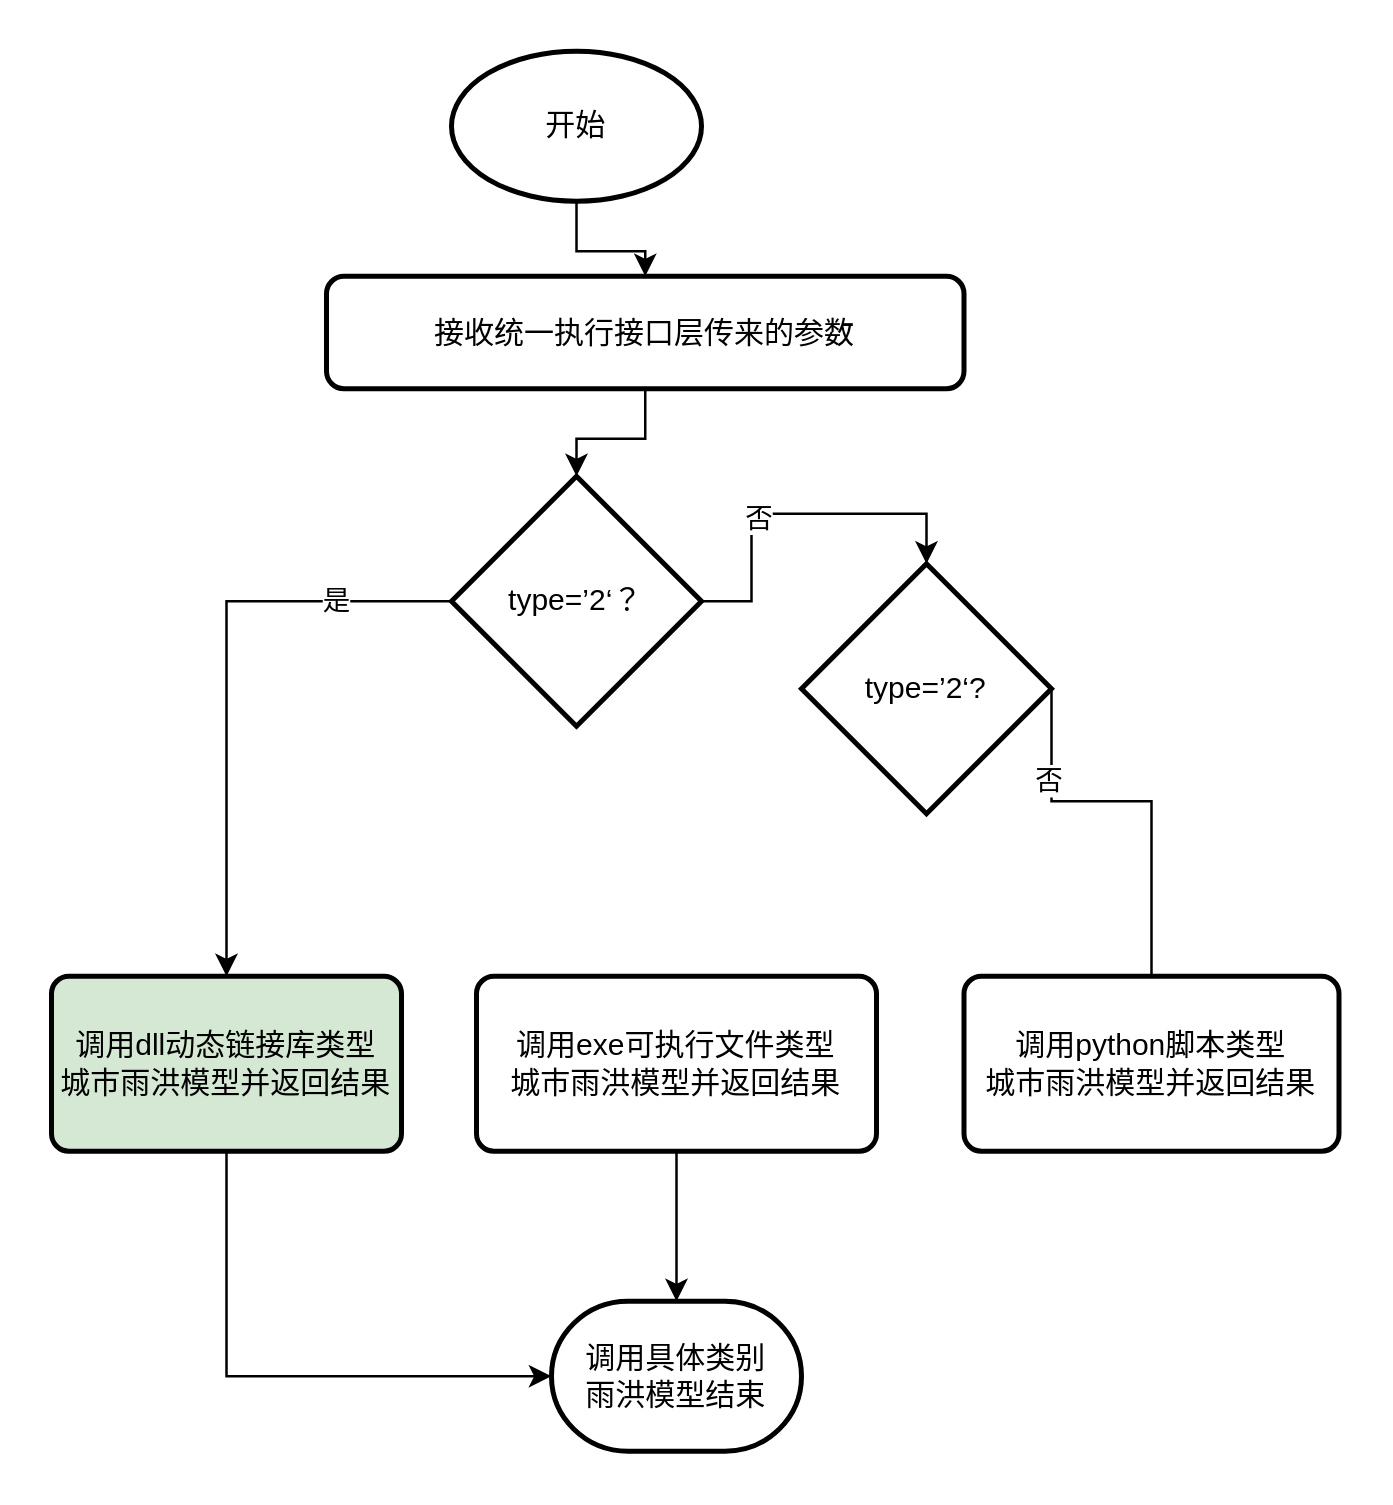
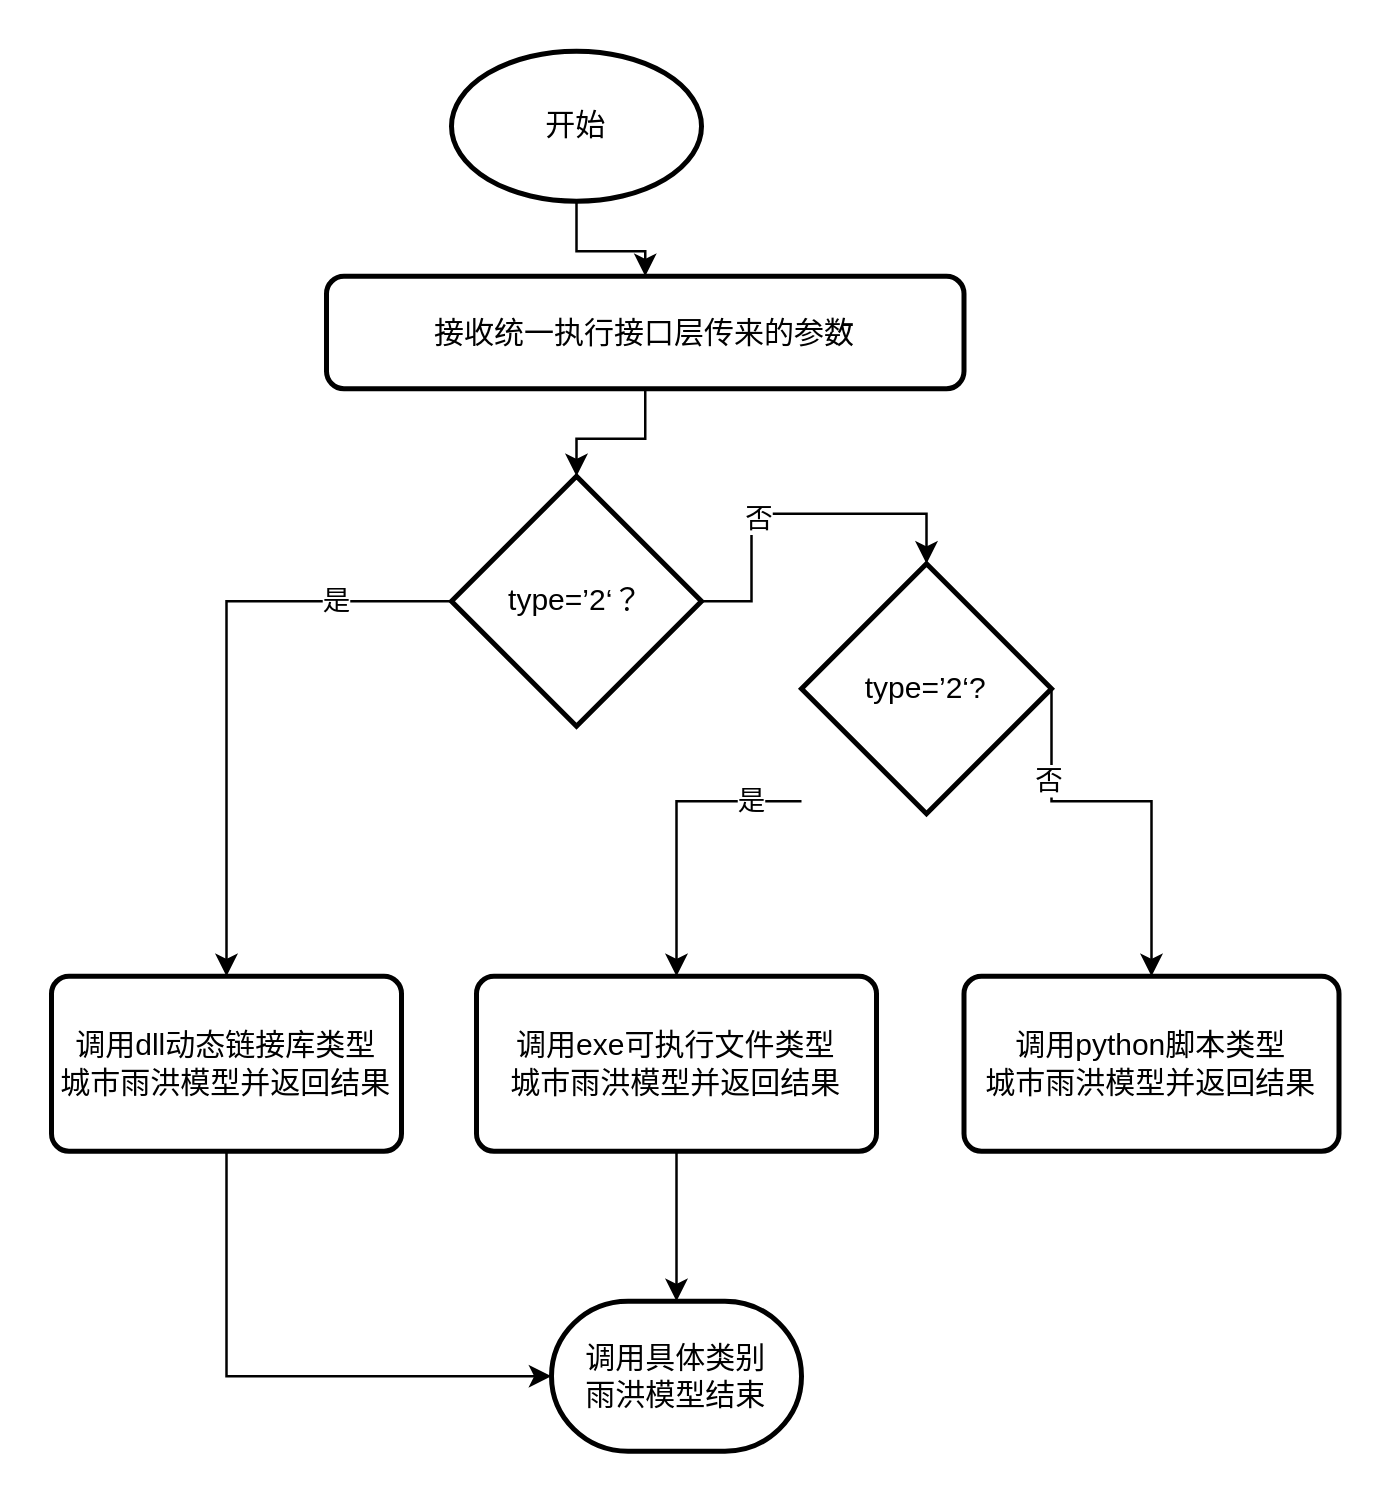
+ <mxCell id="13" style="edgeStyle=orthogonalEdgeStyle;rounded=0;orthogonalLoop=1;jettySize=auto;html=1;entryX=0.5;entryY=0;entryDx=0;entryDy=0;" edge="1" parent="1" source="15" target="9"><mxGeometry relative="1" as="geometry"><mxPoint x="265" y="400" as="targetPoint" /><Array as="points"><mxPoint x="270" y="320" /></Array></mxGeometry></mxCell>
+ <mxCell id="14" value="是" style="edgeLabel;html=1;align=center;verticalAlign=middle;resizable=0;points=[];" vertex="1" connectable="0" parent="13"><mxGeometry x="-0.644" y="-1" relative="1" as="geometry"><mxPoint as="offset" /></mxGeometry></mxCell>
- <mxCell id="18" style="edgeStyle=orthogonalEdgeStyle;rounded=0;orthogonalLoop=1;jettySize=auto;html=1;exitX=1;exitY=0.5;exitDx=0;exitDy=0;exitPerimeter=0;entryX=0.5;entryY=0;entryDx=0;entryDy=0;endArrow=none;" edge="1" parent="1" source="15" target="12"><mxGeometry relative="1" as="geometry"><mxPoint x="474" y="400" as="targetPoint" /><Array as="points"><mxPoint x="460" y="320" /></Array></mxGeometry></mxCell>
+ <mxCell id="18" style="edgeStyle=orthogonalEdgeStyle;rounded=0;orthogonalLoop=1;jettySize=auto;html=1;exitX=1;exitY=0.5;exitDx=0;exitDy=0;exitPerimeter=0;entryX=0.5;entryY=0;entryDx=0;entryDy=0;" edge="1" parent="1" source="15" target="12"><mxGeometry relative="1" as="geometry"><mxPoint x="474" y="400" as="targetPoint" /><Array as="points"><mxPoint x="460" y="320" /></Array></mxGeometry></mxCell>
- <mxCell id="8" value="调用dll动态链接库类型&lt;div&gt;城市雨洪模型并返回结果&lt;/div&gt;" style="rounded=1;whiteSpace=wrap;html=1;absoluteArcSize=1;arcSize=14;strokeWidth=2;fillColor=#d5e8d4;" vertex="1" parent="1"><mxGeometry x="20" y="390" width="140" height="70" as="geometry" /></mxCell>
+ <mxCell id="8" value="调用dll动态链接库类型&lt;div&gt;城市雨洪模型并返回结果&lt;/div&gt;" style="rounded=1;whiteSpace=wrap;html=1;absoluteArcSize=1;arcSize=14;strokeWidth=2;" vertex="1" parent="1"><mxGeometry x="20" y="390" width="140" height="70" as="geometry" /></mxCell>
